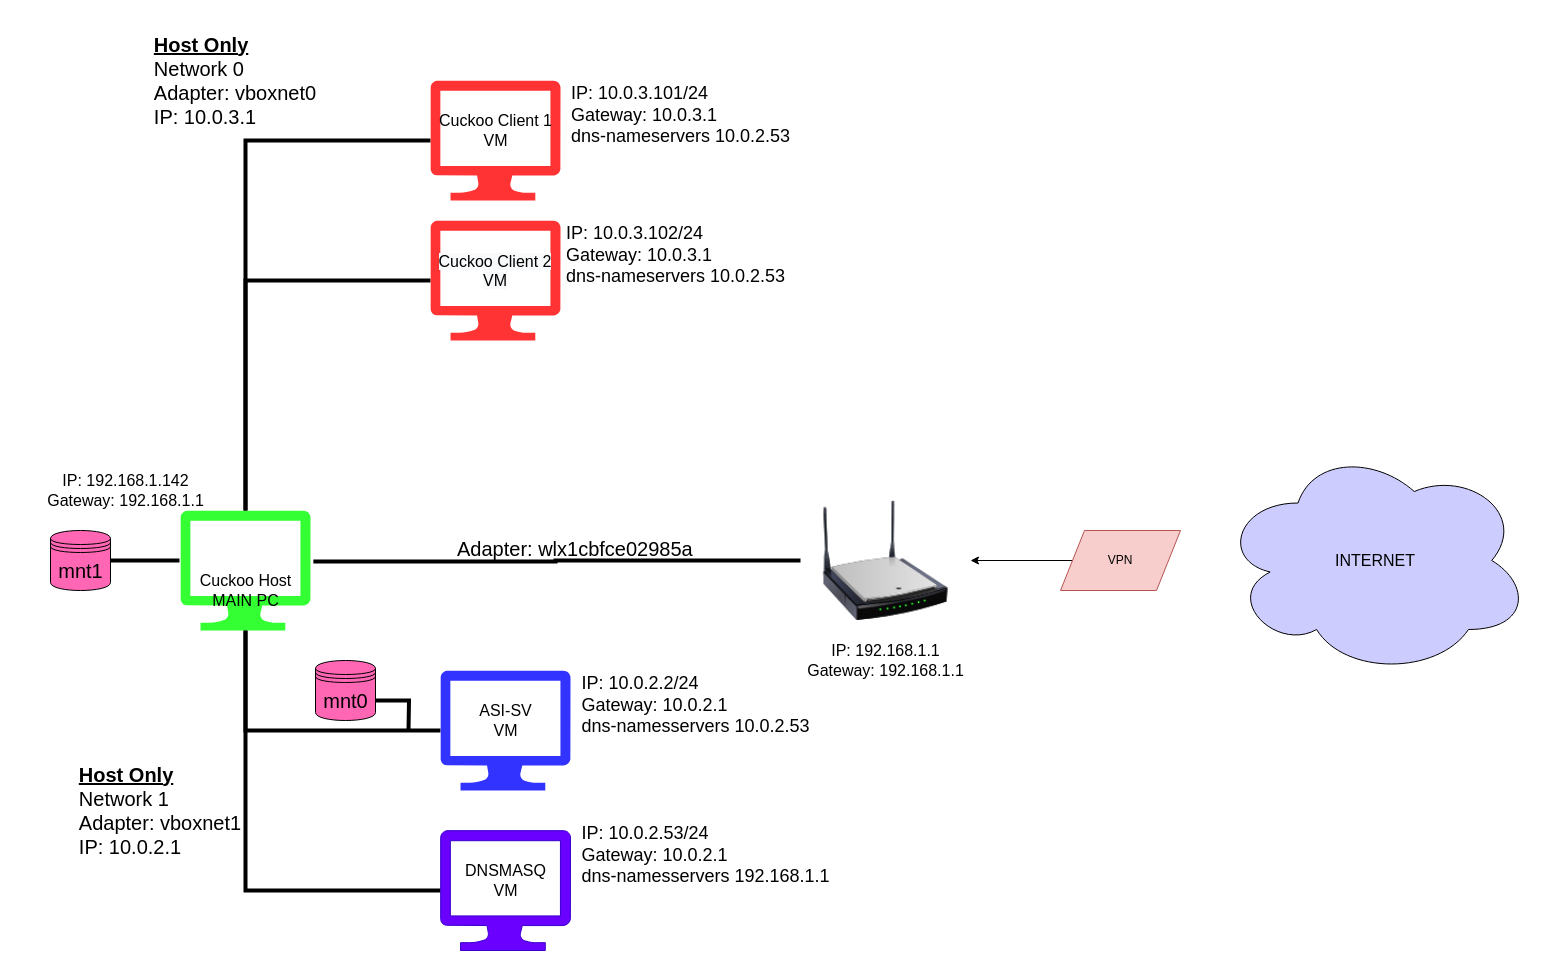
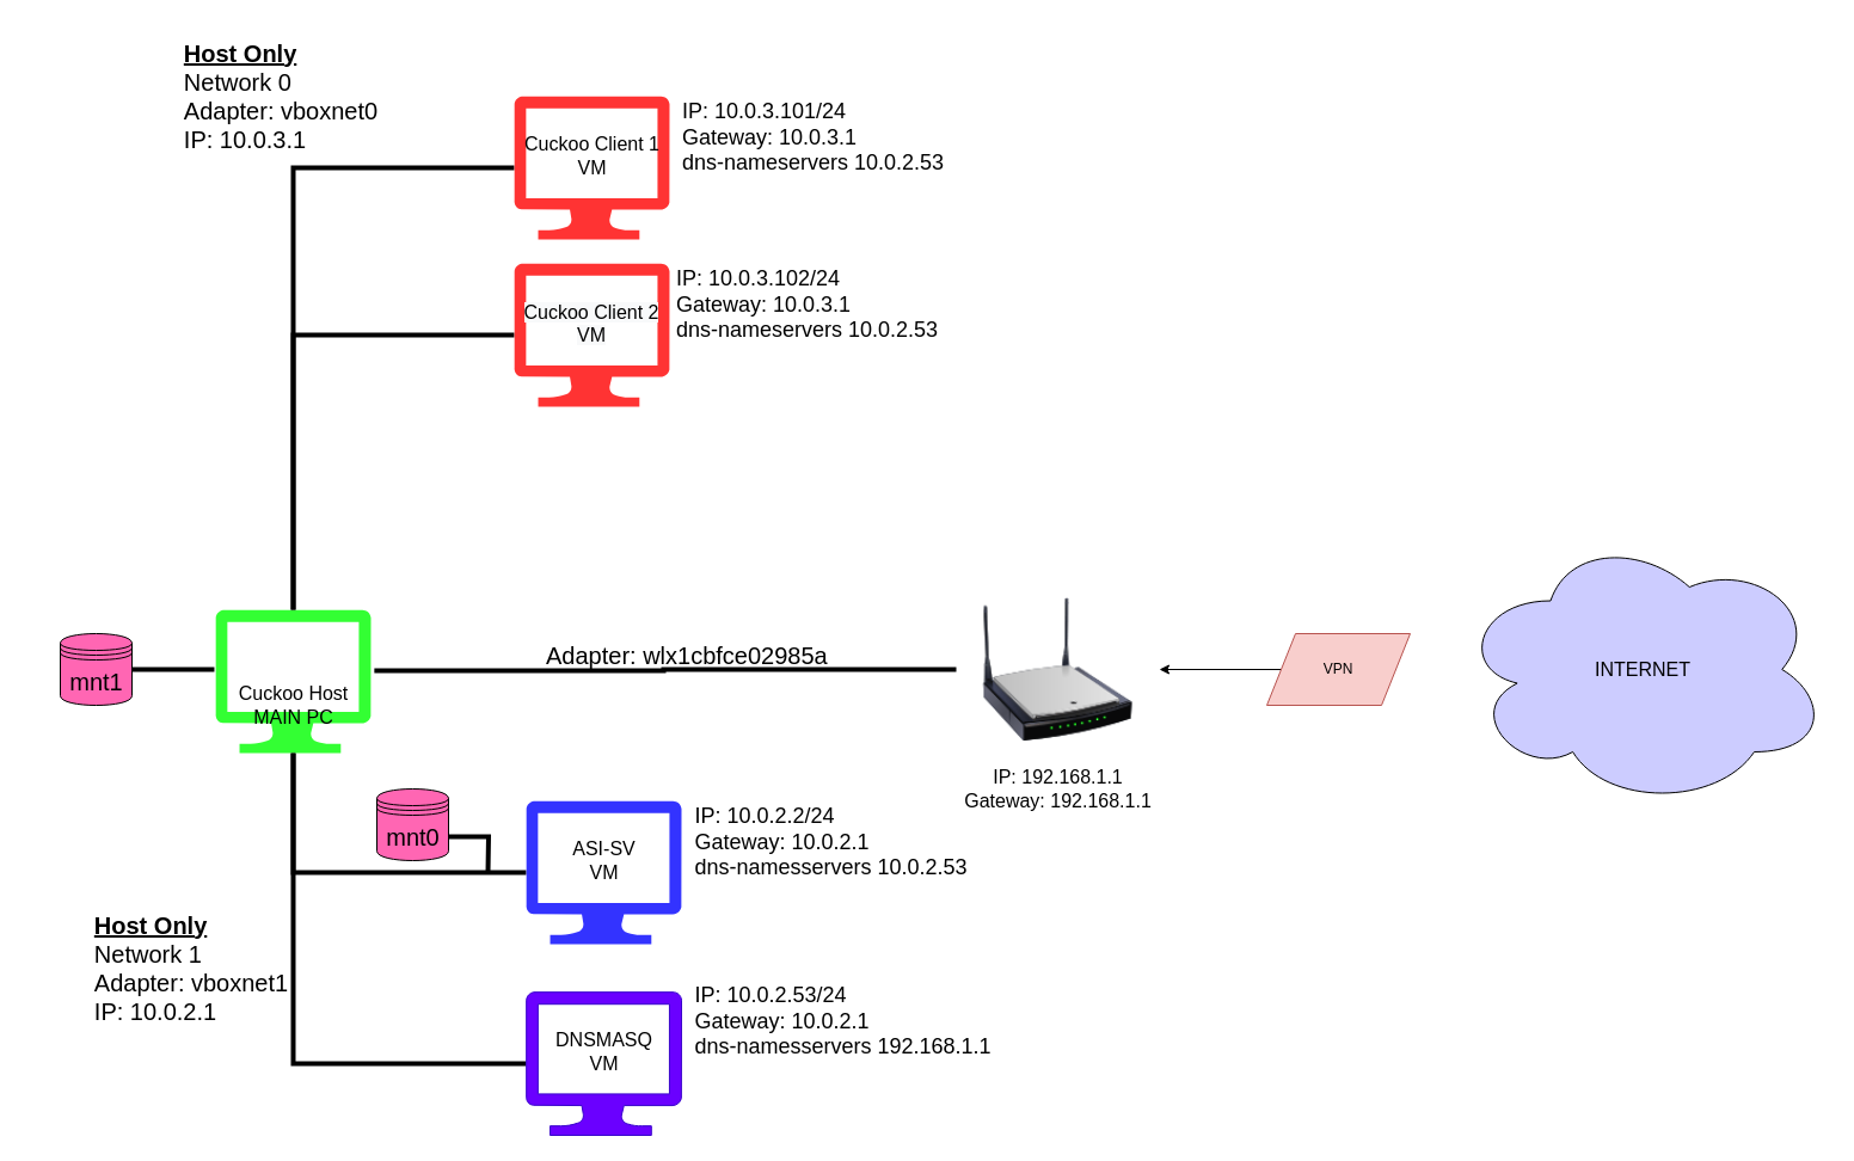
- <mxCell id="13" value="&lt;font style=&quot;font-size: 16px&quot;&gt;IP: 192.168.1.142&lt;br&gt;Gateway: 192.168.1.1&lt;br&gt;&lt;/font&gt;" style="text;html=1;align=center;verticalAlign=middle;resizable=0;points=[];autosize=1;" parent="1" vertex="1"><mxGeometry x="40" y="470" width="170" height="40" as="geometry" /></mxCell>
